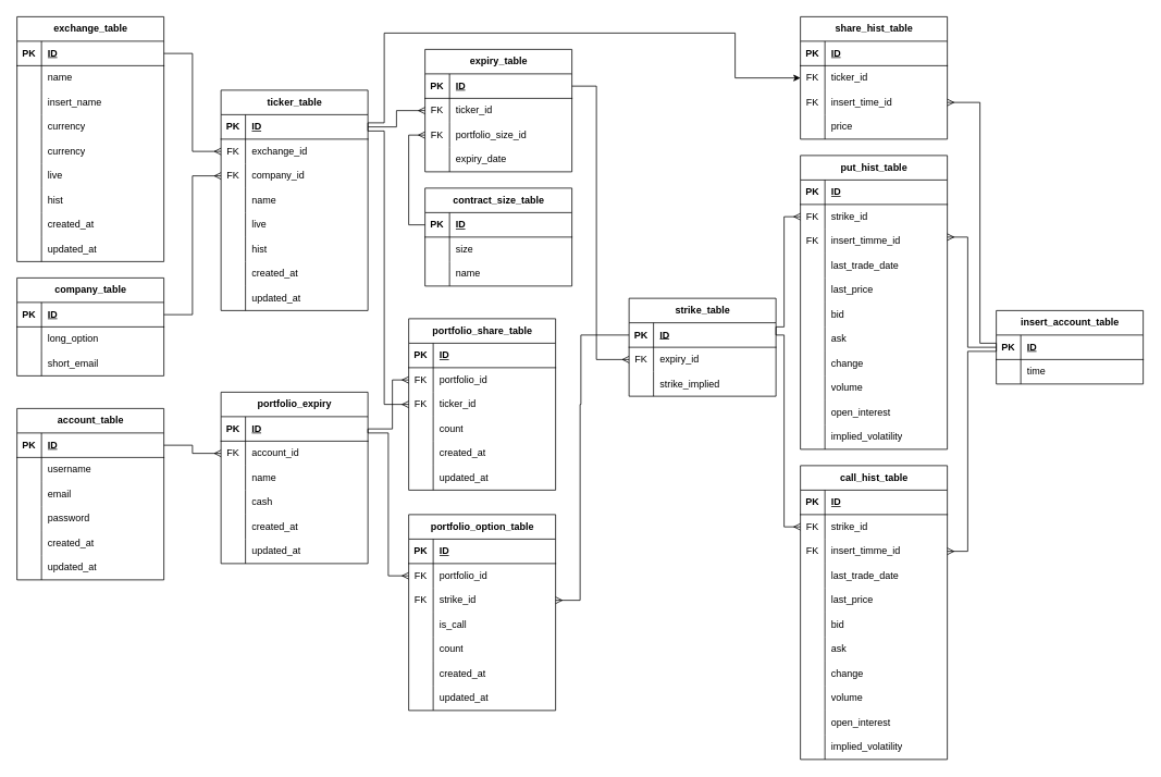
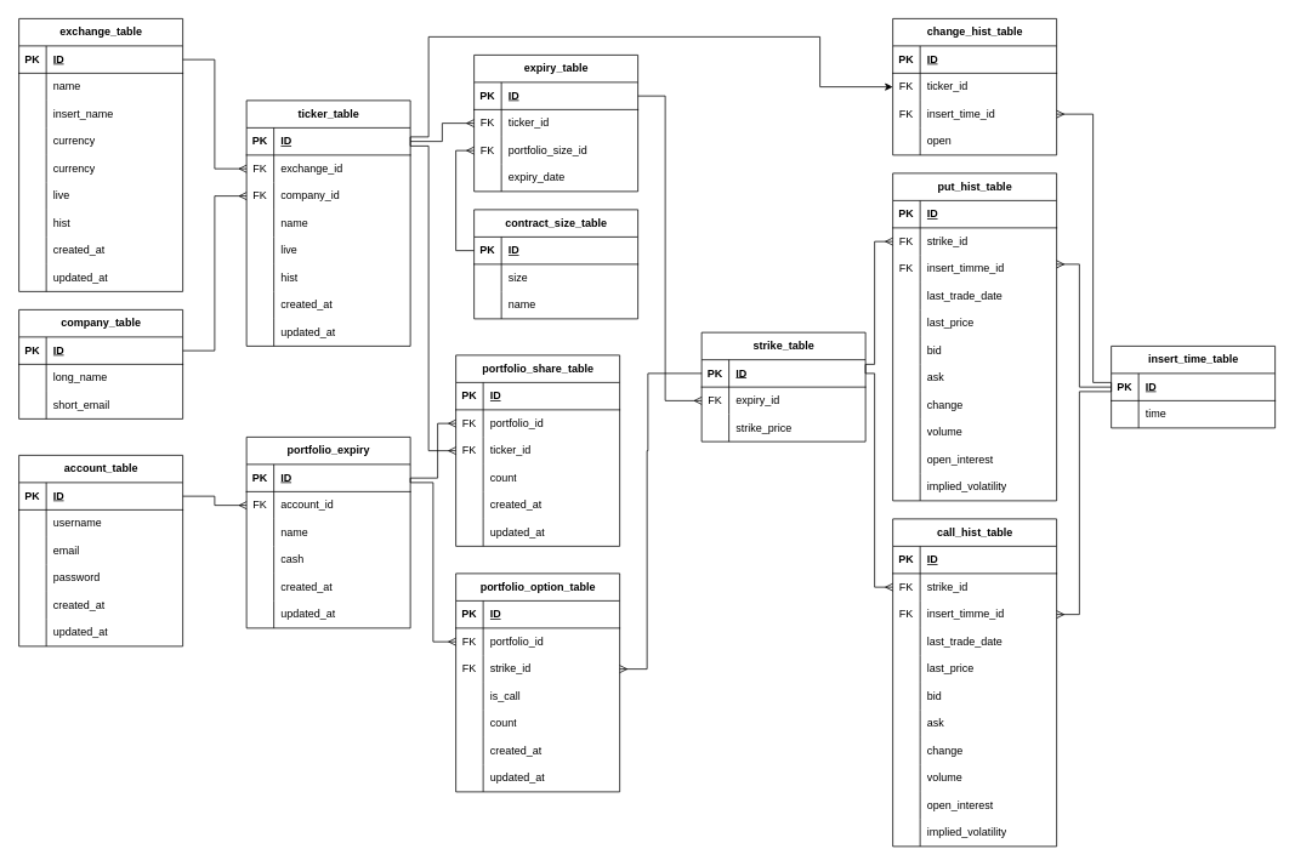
- <mxCell id="103" value="share_hist_table" style="shape=table;startSize=30;container=1;collapsible=1;childLayout=tableLayout;fixedRows=1;rowLines=0;fontStyle=1;align=center;resizeLast=1;html=1;" parent="1" vertex="1"><mxGeometry x="980" y="20" width="180" height="150" as="geometry" /></mxCell>
+ <mxCell id="103" value="change_hist_table" style="shape=table;startSize=30;container=1;collapsible=1;childLayout=tableLayout;fixedRows=1;rowLines=0;fontStyle=1;align=center;resizeLast=1;html=1;" parent="1" vertex="1"><mxGeometry x="980" y="20" width="180" height="150" as="geometry" /></mxCell>
- <mxCell id="115" value="price" style="shape=partialRectangle;connectable=0;fillColor=none;top=0;left=0;bottom=0;right=0;align=left;spacingLeft=6;overflow=hidden;whiteSpace=wrap;html=1;" parent="113" vertex="1"><mxGeometry x="30" width="150" height="30" as="geometry"><mxRectangle width="150" height="30" as="alternateBounds" /></mxGeometry></mxCell>
+ <mxCell id="115" value="open" style="shape=partialRectangle;connectable=0;fillColor=none;top=0;left=0;bottom=0;right=0;align=left;spacingLeft=6;overflow=hidden;whiteSpace=wrap;html=1;" parent="113" vertex="1"><mxGeometry x="30" width="150" height="30" as="geometry"><mxRectangle width="150" height="30" as="alternateBounds" /></mxGeometry></mxCell>
- <mxCell id="49" value="insert_account_table" style="shape=table;startSize=30;container=1;collapsible=1;childLayout=tableLayout;fixedRows=1;rowLines=0;fontStyle=1;align=center;resizeLast=1;html=1;" parent="1" vertex="1"><mxGeometry x="1220" y="380" width="180" height="90" as="geometry" /></mxCell>
+ <mxCell id="49" value="insert_time_table" style="shape=table;startSize=30;container=1;collapsible=1;childLayout=tableLayout;fixedRows=1;rowLines=0;fontStyle=1;align=center;resizeLast=1;html=1;" parent="1" vertex="1"><mxGeometry x="1220" y="380" width="180" height="90" as="geometry" /></mxCell>
- <mxCell id="72" value="long_option" style="shape=partialRectangle;connectable=0;fillColor=none;top=0;left=0;bottom=0;right=0;align=left;spacingLeft=6;overflow=hidden;whiteSpace=wrap;html=1;" parent="70" vertex="1"><mxGeometry x="30" width="150" height="30" as="geometry"><mxRectangle width="150" height="30" as="alternateBounds" /></mxGeometry></mxCell>
+ <mxCell id="72" value="long_name" style="shape=partialRectangle;connectable=0;fillColor=none;top=0;left=0;bottom=0;right=0;align=left;spacingLeft=6;overflow=hidden;whiteSpace=wrap;html=1;" parent="70" vertex="1"><mxGeometry x="30" width="150" height="30" as="geometry"><mxRectangle width="150" height="30" as="alternateBounds" /></mxGeometry></mxCell>
- <mxCell id="138" value="strike_implied" style="shape=partialRectangle;connectable=0;fillColor=none;top=0;left=0;bottom=0;right=0;align=left;spacingLeft=6;overflow=hidden;whiteSpace=wrap;html=1;" parent="136" vertex="1"><mxGeometry x="30" width="150" height="30" as="geometry"><mxRectangle width="150" height="30" as="alternateBounds" /></mxGeometry></mxCell>
+ <mxCell id="138" value="strike_price" style="shape=partialRectangle;connectable=0;fillColor=none;top=0;left=0;bottom=0;right=0;align=left;spacingLeft=6;overflow=hidden;whiteSpace=wrap;html=1;" parent="136" vertex="1"><mxGeometry x="30" width="150" height="30" as="geometry"><mxRectangle width="150" height="30" as="alternateBounds" /></mxGeometry></mxCell>
